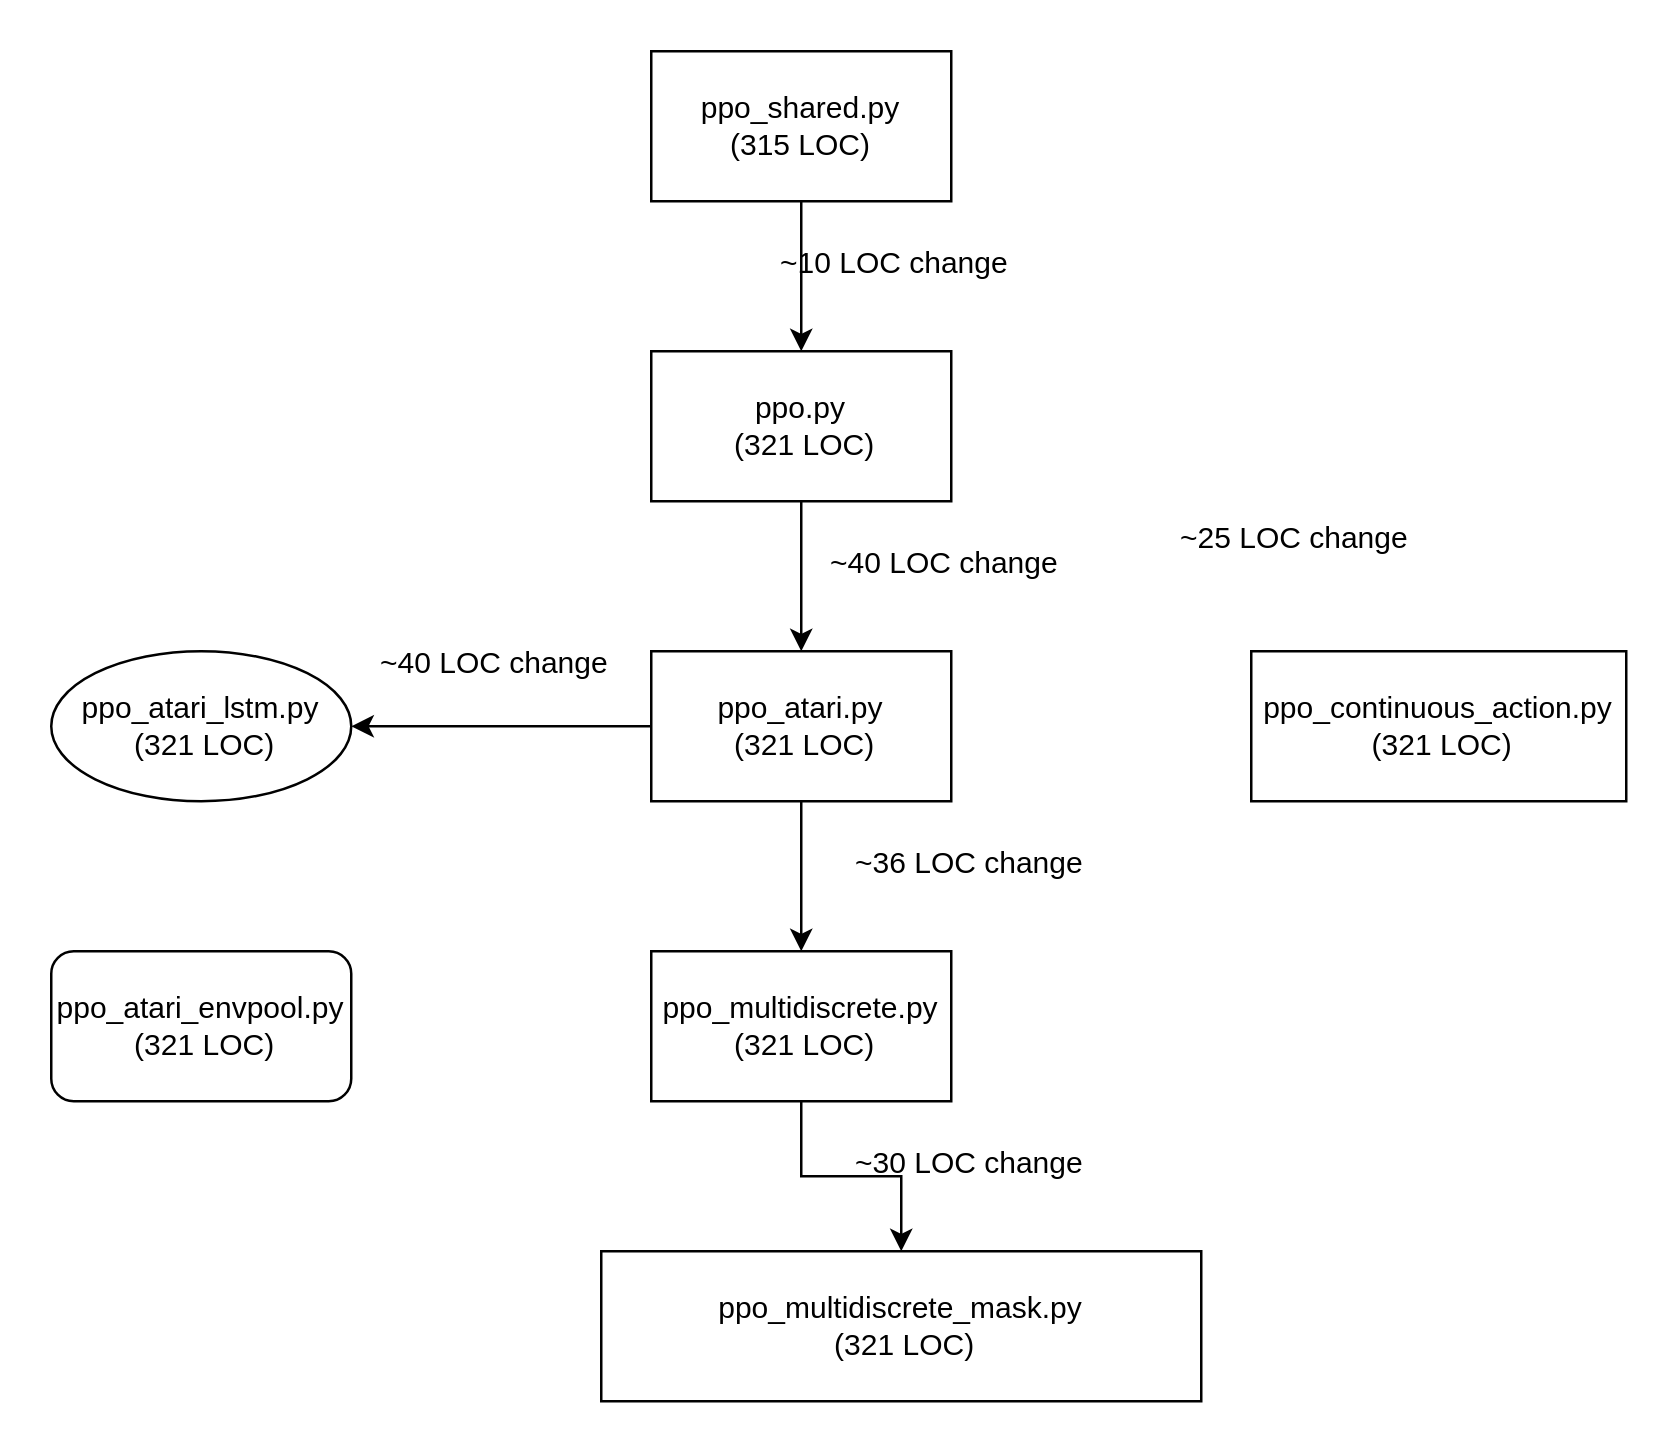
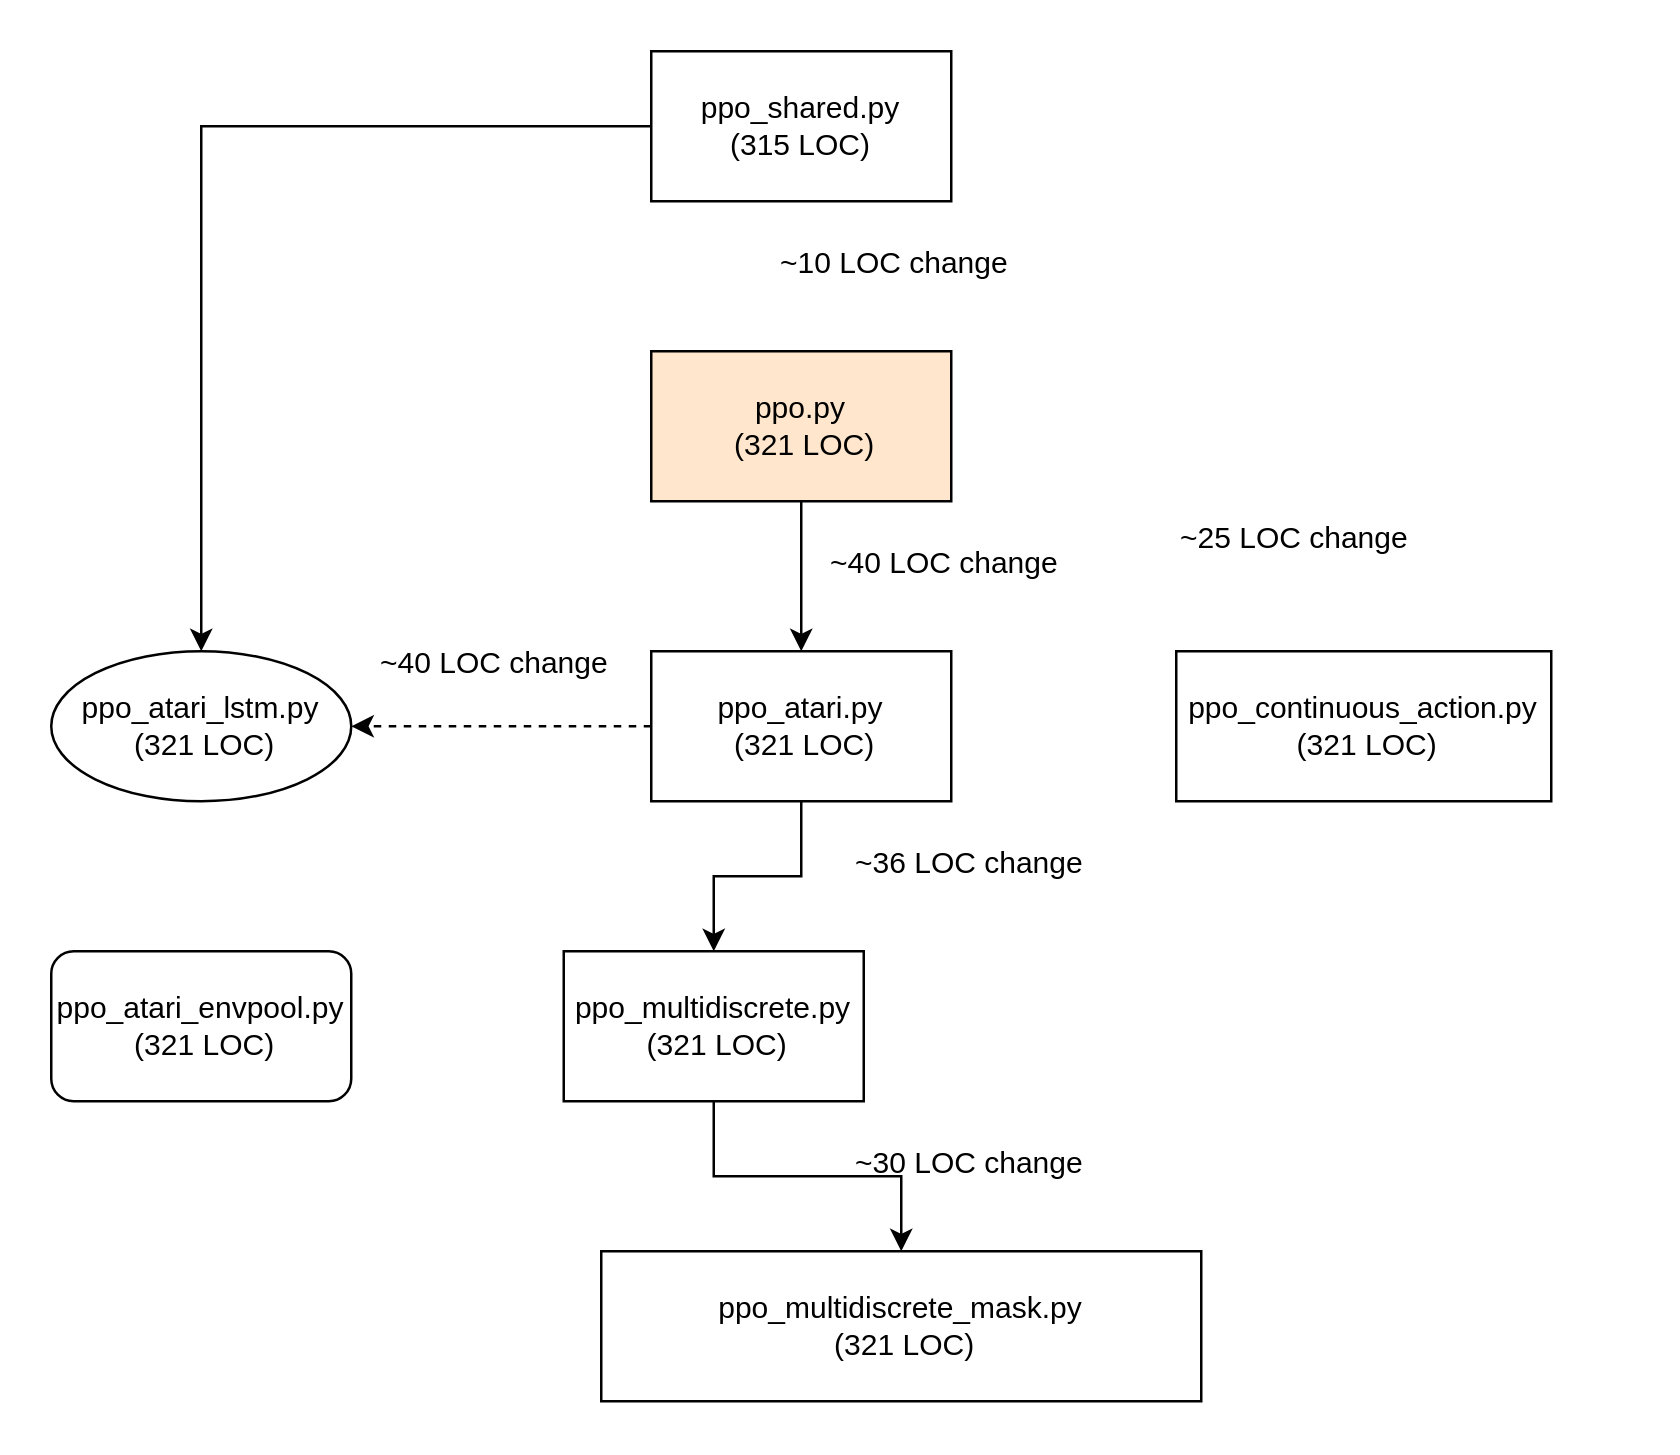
- <mxCell id="4" style="edgeStyle=orthogonalEdgeStyle;rounded=0;orthogonalLoop=1;jettySize=auto;html=1;entryX=0.5;entryY=0;entryDx=0;entryDy=0;" edge="1" parent="1" source="5" target="3"><mxGeometry relative="1" as="geometry" /></mxCell>
+ <mxCell id="4" style="edgeStyle=orthogonalEdgeStyle;rounded=0;orthogonalLoop=1;jettySize=auto;html=1;" edge="1" parent="1" source="5" target="14"><mxGeometry relative="1" as="geometry" /></mxCell>
- <mxCell id="3" value="ppo.py&lt;br&gt;&amp;nbsp;(321 LOC)" style="rounded=0;whiteSpace=wrap;html=1;" vertex="1" parent="1"><mxGeometry x="260" y="140" width="120" height="60" as="geometry" /></mxCell>
+ <mxCell id="3" value="ppo.py&lt;br&gt;&amp;nbsp;(321 LOC)" style="rounded=0;whiteSpace=wrap;html=1;fillColor=#ffe6cc;" vertex="1" parent="1"><mxGeometry x="260" y="140" width="120" height="60" as="geometry" /></mxCell>
- <mxCell id="7" style="edgeStyle=orthogonalEdgeStyle;rounded=0;orthogonalLoop=1;jettySize=auto;html=1;entryX=1;entryY=0.5;entryDx=0;entryDy=0;" edge="1" parent="1" source="9" target="14"><mxGeometry relative="1" as="geometry" /></mxCell>
+ <mxCell id="7" style="edgeStyle=orthogonalEdgeStyle;rounded=0;orthogonalLoop=1;jettySize=auto;html=1;entryX=1;entryY=0.5;entryDx=0;entryDy=0;dashed=1;" edge="1" parent="1" source="9" target="14"><mxGeometry relative="1" as="geometry" /></mxCell>
- <mxCell id="10" value="ppo_continuous_action.py&lt;br&gt;&amp;nbsp;(321 LOC)" style="rounded=0;whiteSpace=wrap;html=1;" vertex="1" parent="1"><mxGeometry x="500" y="260" width="150" height="60" as="geometry" /></mxCell>
+ <mxCell id="10" value="ppo_continuous_action.py&lt;br&gt;&amp;nbsp;(321 LOC)" style="rounded=0;whiteSpace=wrap;html=1;" vertex="1" parent="1"><mxGeometry x="470" y="260" width="150" height="60" as="geometry" /></mxCell>
- <mxCell id="12" value="ppo_multidiscrete.py&lt;br&gt;&amp;nbsp;(321 LOC)" style="rounded=0;whiteSpace=wrap;html=1;" vertex="1" parent="1"><mxGeometry x="260" y="380" width="120" height="60" as="geometry" /></mxCell>
+ <mxCell id="12" value="ppo_multidiscrete.py&lt;br&gt;&amp;nbsp;(321 LOC)" style="rounded=0;whiteSpace=wrap;html=1;" vertex="1" parent="1"><mxGeometry x="225" y="380" width="120" height="60" as="geometry" /></mxCell>
